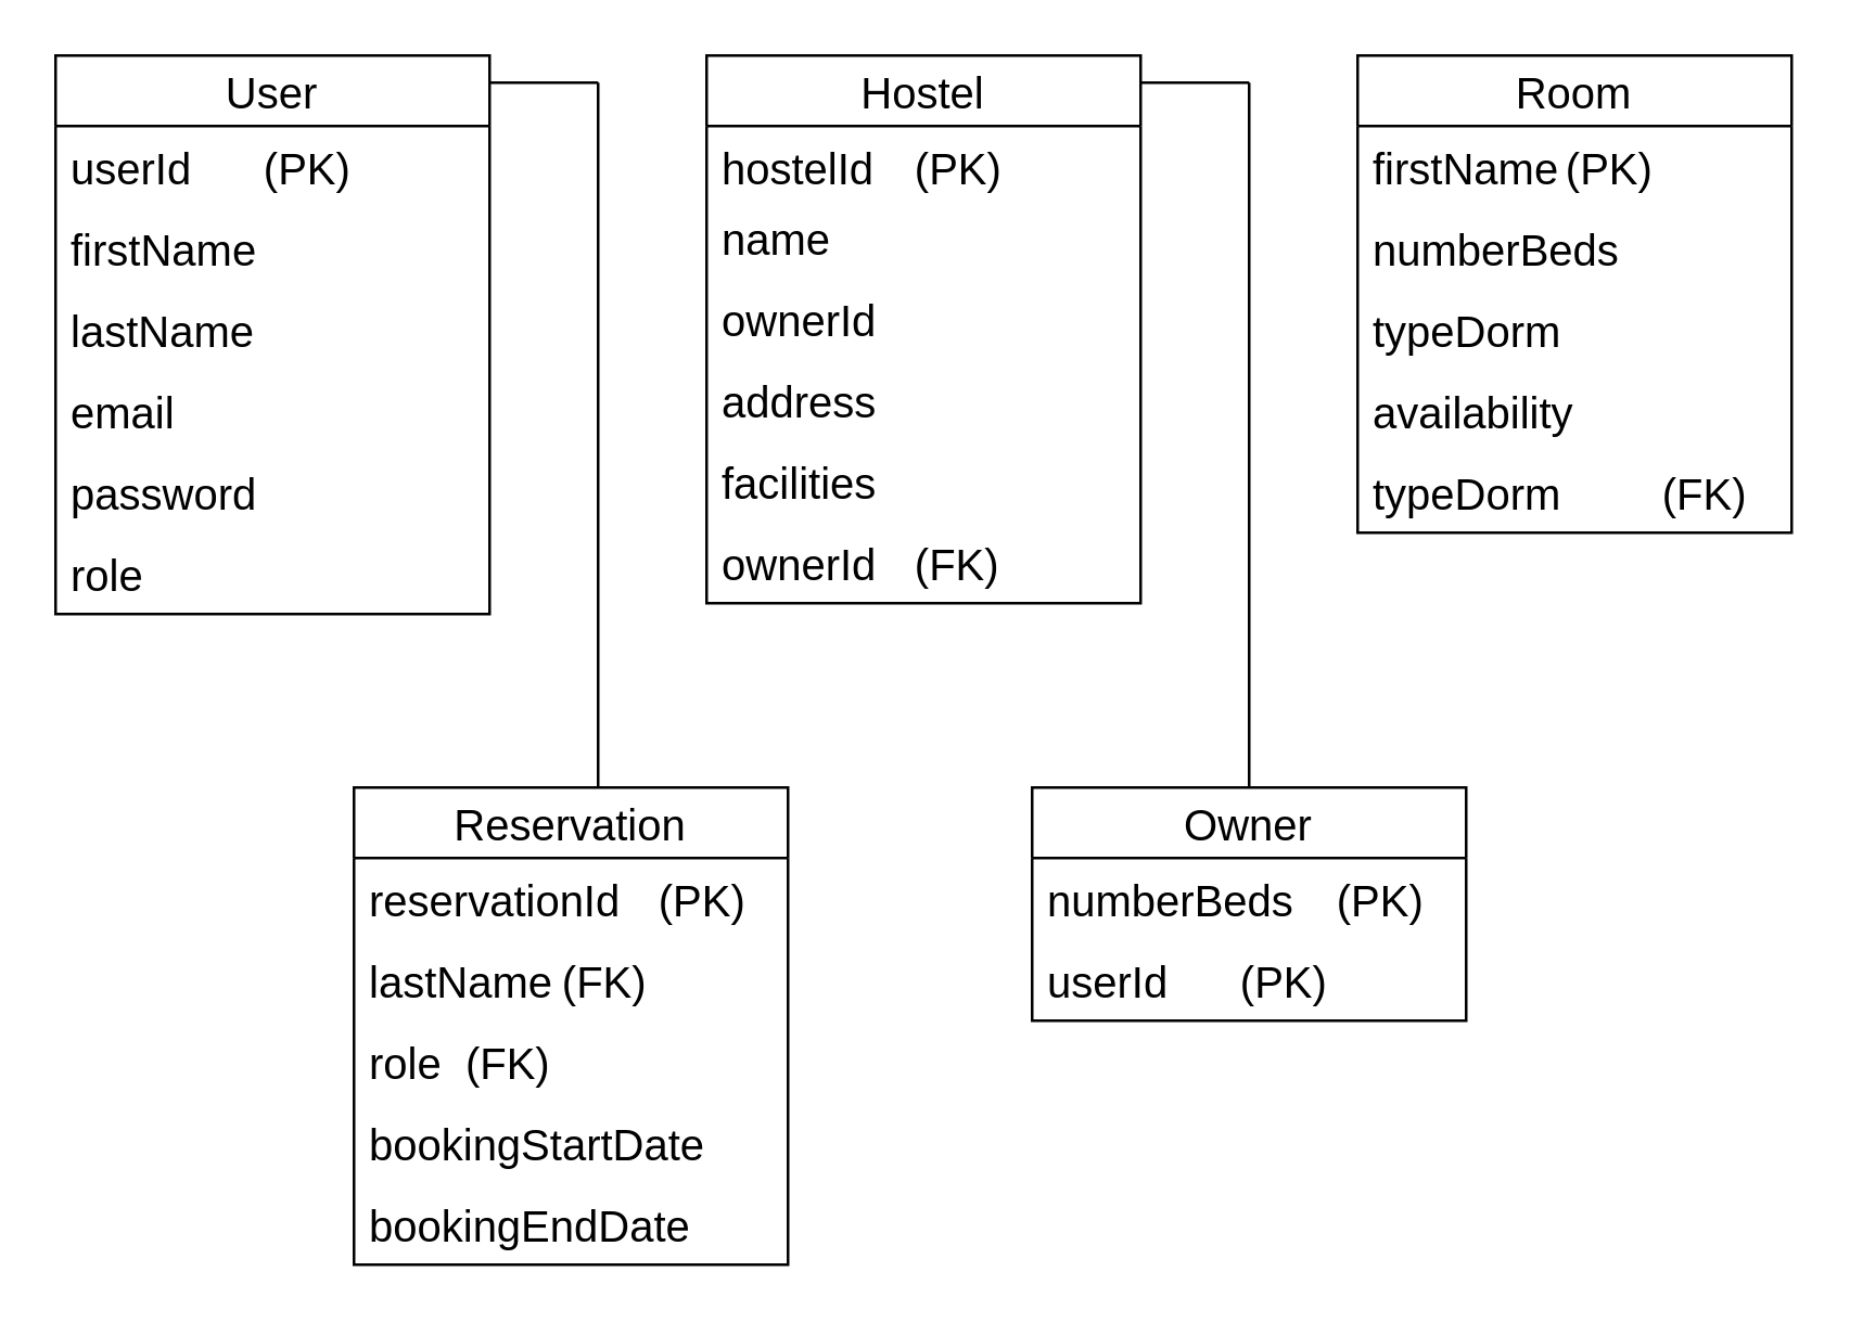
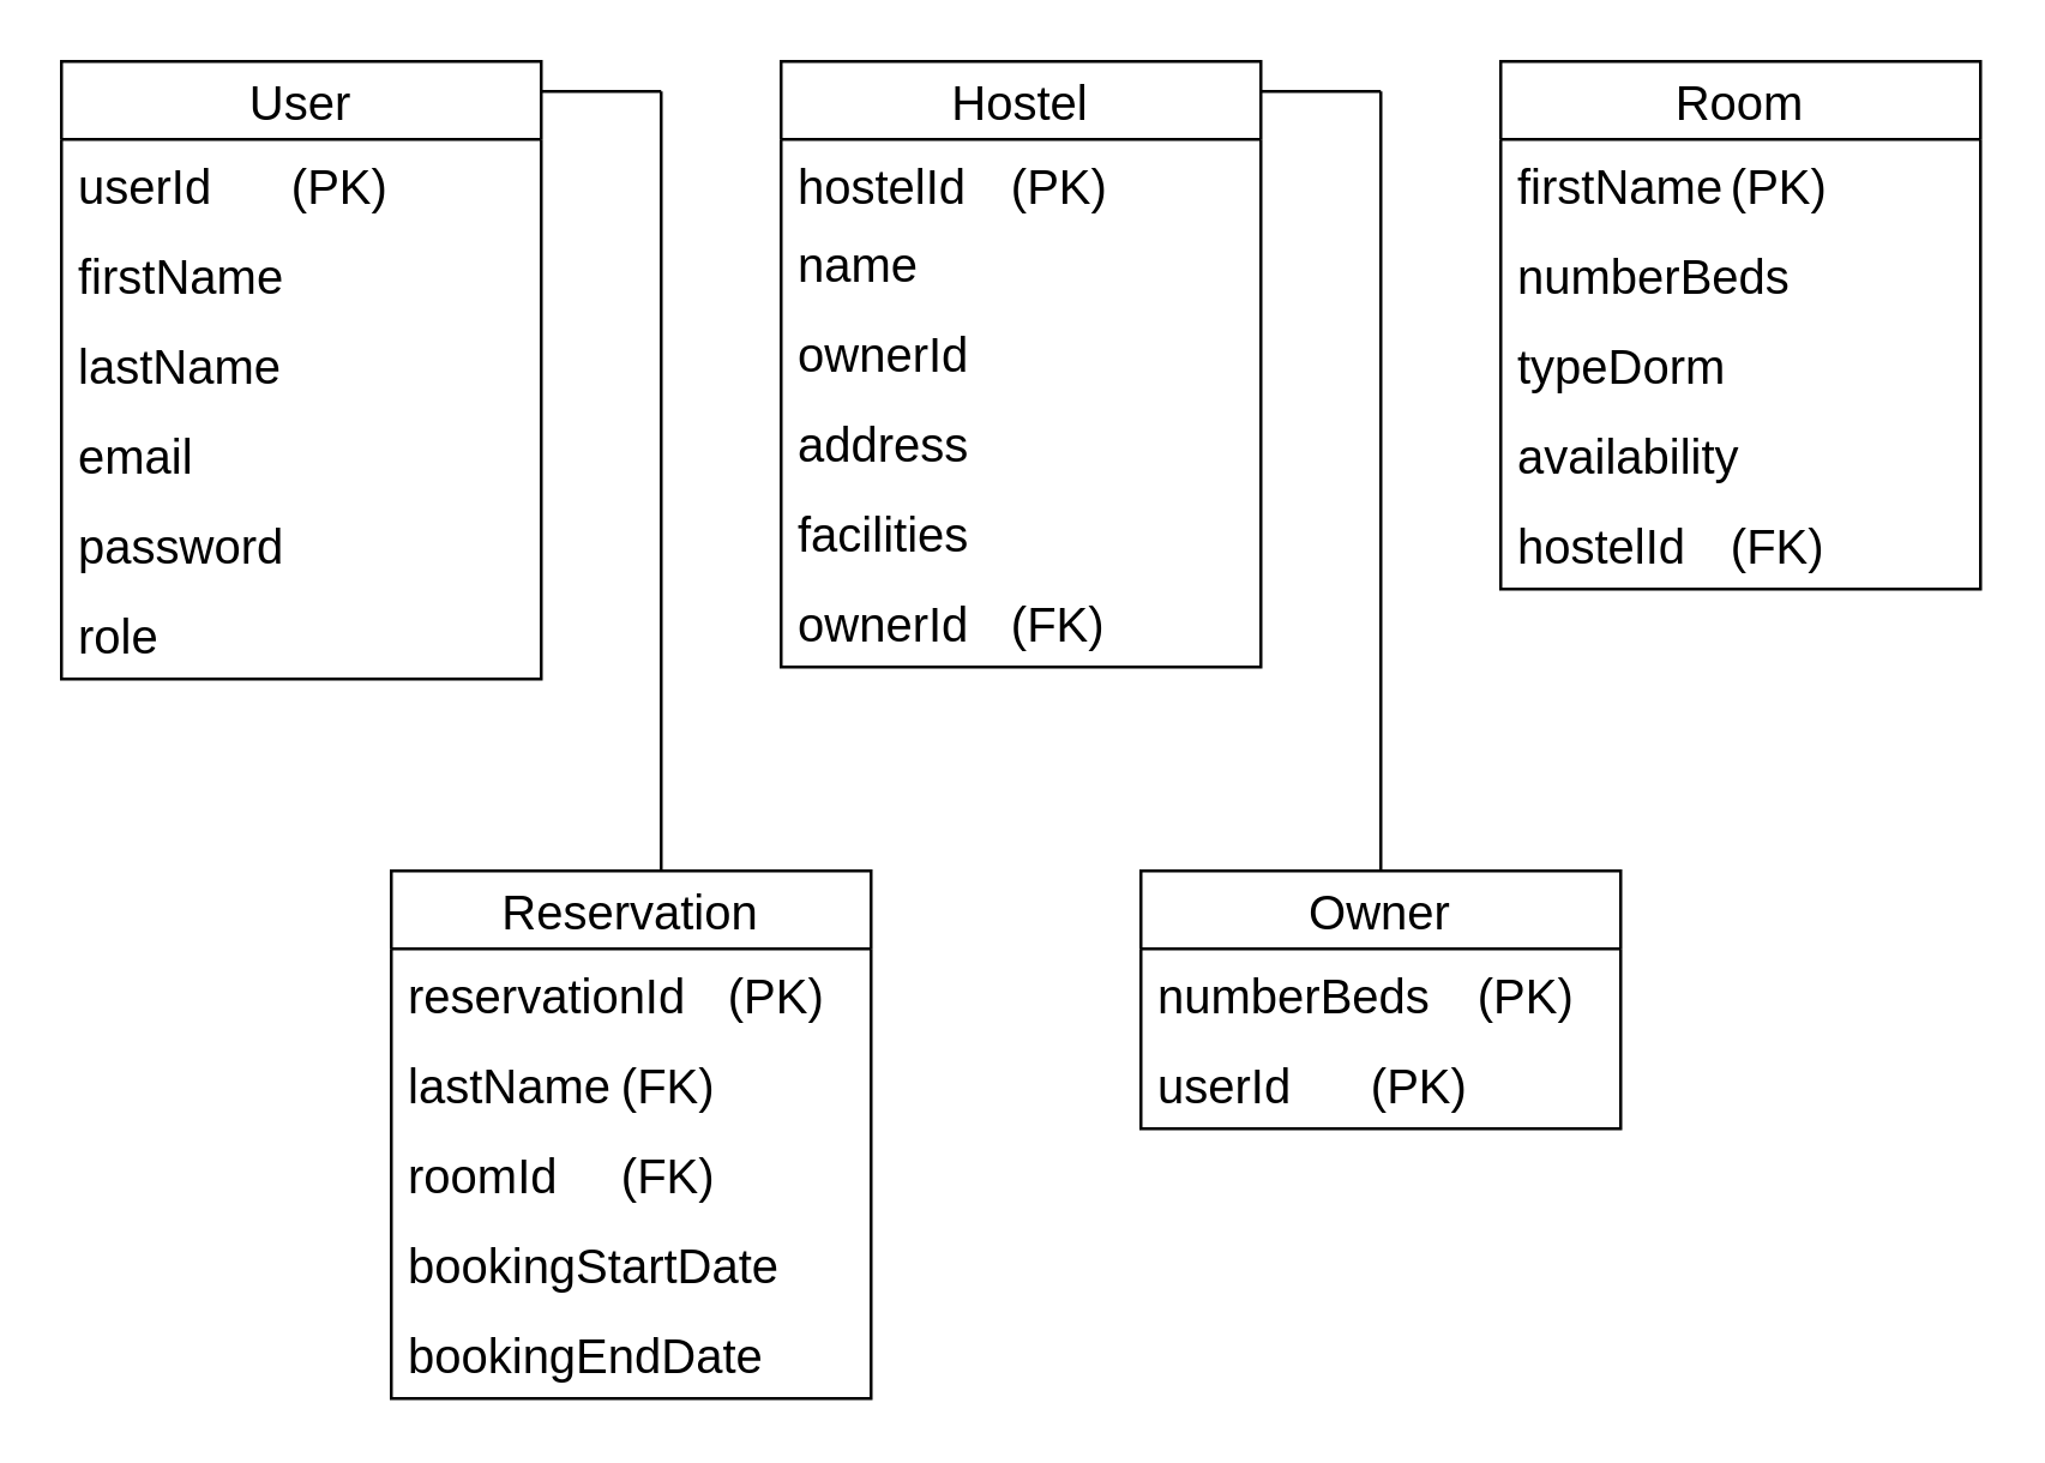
- <mxCell id="14" value="&lt;font style=&quot;font-size: 16px;&quot;&gt;typeDorm&amp;nbsp;&lt;span style=&quot;white-space: pre;&quot;&gt;&#09;&lt;/span&gt;(FK)&lt;/font&gt;" style="text;strokeColor=none;fillColor=none;spacingLeft=4;spacingRight=4;overflow=hidden;rotatable=0;points=[[0,0.5],[1,0.5]];portConstraint=eastwest;fontSize=12;whiteSpace=wrap;html=1;" parent="9" vertex="1"><mxGeometry y="146" width="160" height="30" as="geometry" /></mxCell>
+ <mxCell id="14" value="&lt;font style=&quot;font-size: 16px;&quot;&gt;hostelId&amp;nbsp;&lt;span style=&quot;white-space: pre;&quot;&gt;&#09;&lt;/span&gt;(FK)&lt;/font&gt;" style="text;strokeColor=none;fillColor=none;spacingLeft=4;spacingRight=4;overflow=hidden;rotatable=0;points=[[0,0.5],[1,0.5]];portConstraint=eastwest;fontSize=12;whiteSpace=wrap;html=1;" parent="9" vertex="1"><mxGeometry y="146" width="160" height="30" as="geometry" /></mxCell>
- <mxCell id="18" value="&lt;font style=&quot;font-size: 16px;&quot;&gt;role&lt;span style=&quot;white-space: pre;&quot;&gt;&#09;&lt;/span&gt;(FK)&lt;/font&gt;" style="text;strokeColor=none;fillColor=none;spacingLeft=4;spacingRight=4;overflow=hidden;rotatable=0;points=[[0,0.5],[1,0.5]];portConstraint=eastwest;fontSize=12;whiteSpace=wrap;html=1;" parent="15" vertex="1"><mxGeometry y="86" width="160" height="30" as="geometry" /></mxCell>
+ <mxCell id="18" value="&lt;font style=&quot;font-size: 16px;&quot;&gt;roomId&lt;span style=&quot;white-space: pre;&quot;&gt;&#09;&lt;/span&gt;(FK)&lt;/font&gt;" style="text;strokeColor=none;fillColor=none;spacingLeft=4;spacingRight=4;overflow=hidden;rotatable=0;points=[[0,0.5],[1,0.5]];portConstraint=eastwest;fontSize=12;whiteSpace=wrap;html=1;" parent="15" vertex="1"><mxGeometry y="86" width="160" height="30" as="geometry" /></mxCell>
